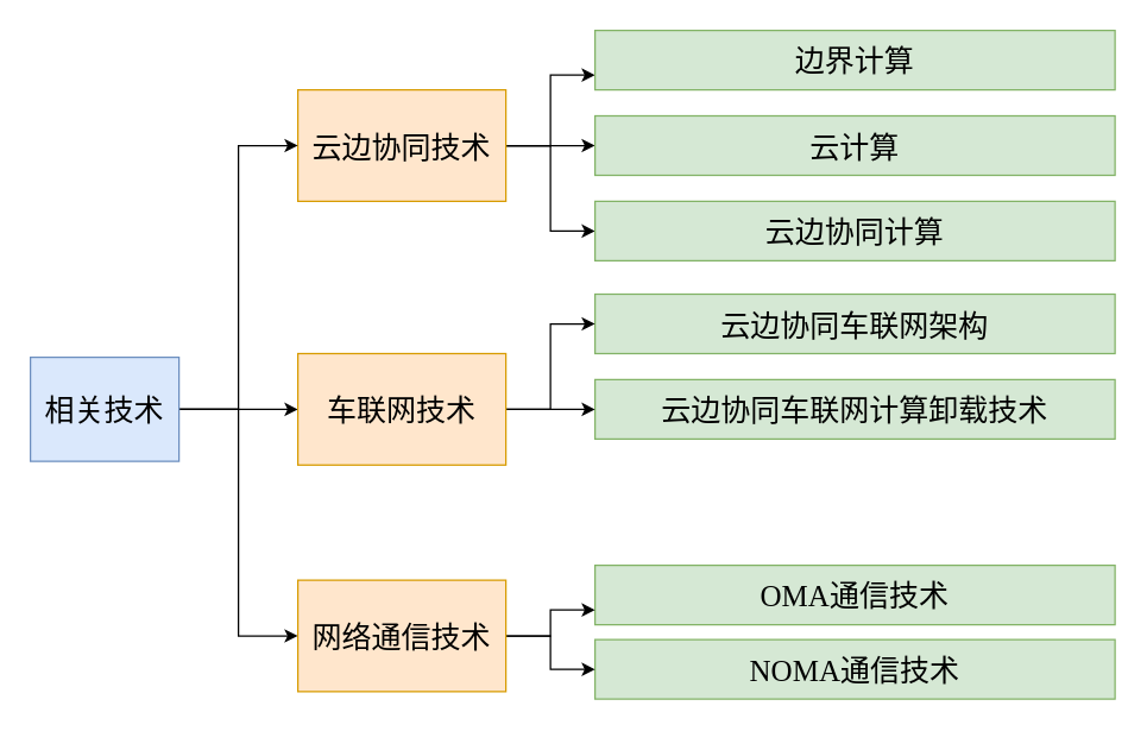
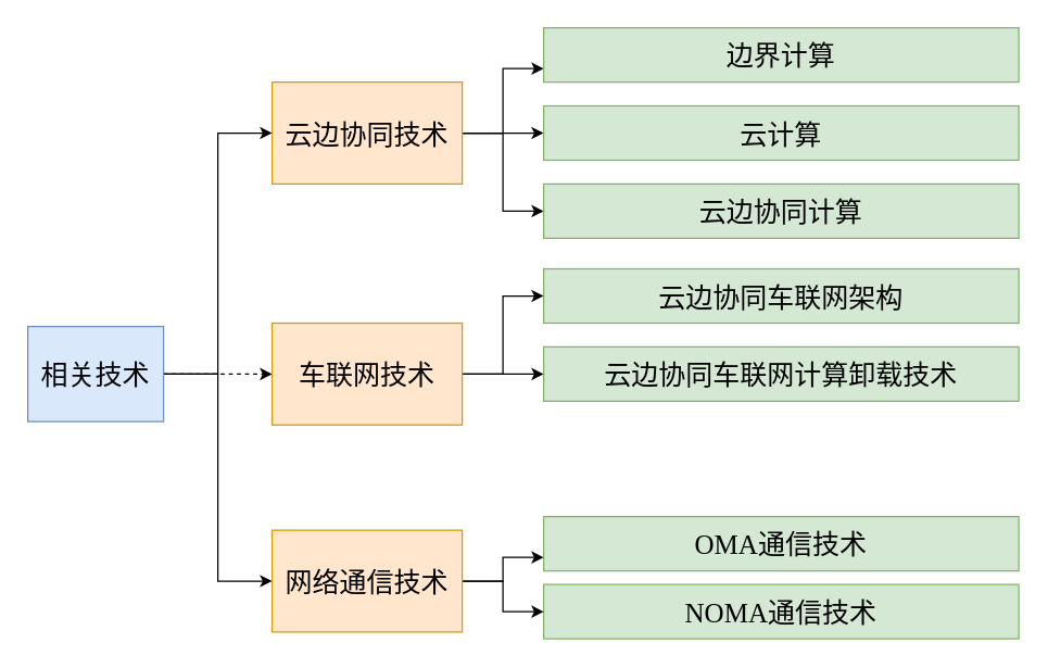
- <mxCell id="6" style="edgeStyle=orthogonalEdgeStyle;rounded=0;orthogonalLoop=1;jettySize=auto;html=1;entryX=0;entryY=0.5;entryDx=0;entryDy=0;" parent="1" source="9" target="22" edge="1"><mxGeometry relative="1" as="geometry" /></mxCell>
+ <mxCell id="6" style="edgeStyle=orthogonalEdgeStyle;rounded=0;orthogonalLoop=1;jettySize=auto;html=1;entryX=0;entryY=0.5;entryDx=0;entryDy=0;dashed=1;" parent="1" source="9" target="22" edge="1"><mxGeometry relative="1" as="geometry" /></mxCell>
